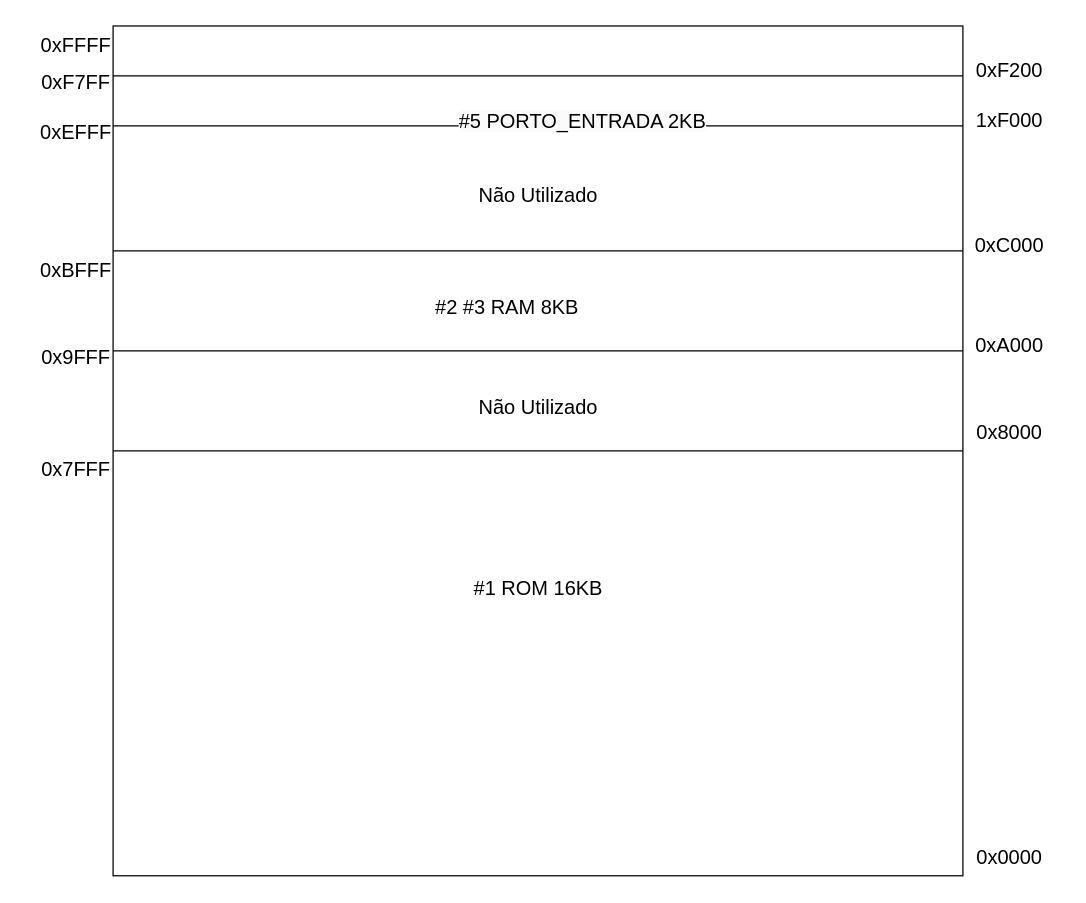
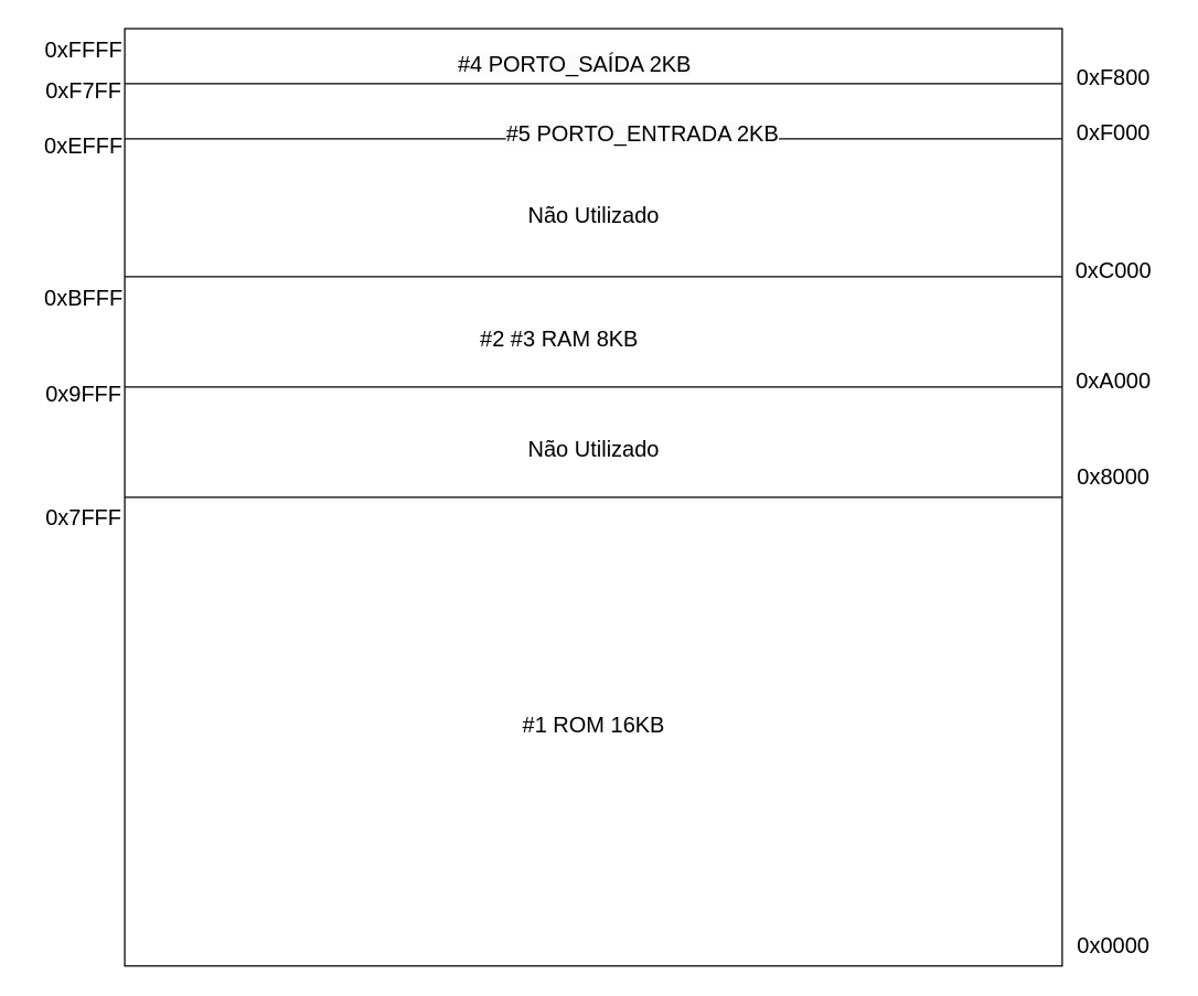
+ <mxCell id="17" value="&lt;span style=&quot;color: rgb(0, 0, 0); font-family: Helvetica; font-size: 16px; font-style: normal; font-variant-ligatures: normal; font-variant-caps: normal; font-weight: 400; letter-spacing: normal; orphans: 2; text-align: center; text-indent: 0px; text-transform: none; widows: 2; word-spacing: 0px; -webkit-text-stroke-width: 0px; background-color: rgb(251, 251, 251); text-decoration-thickness: initial; text-decoration-style: initial; text-decoration-color: initial; float: none; display: inline !important;&quot;&gt;#4 PORTO_SAÍDA 2KB&lt;/span&gt;" style="text;whiteSpace=wrap;html=1;fontSize=16;fontFamily=Helvetica;fontColor=default;" vertex="1" parent="1"><mxGeometry x="330" y="30" width="200" height="40" as="geometry" /></mxCell>
- <mxCell id="21" value="0xF200" style="text;html=1;align=center;verticalAlign=middle;resizable=0;points=[];autosize=1;strokeColor=none;fillColor=none;fontSize=16;" vertex="1" parent="1"><mxGeometry x="767" y="40" width="80" height="30" as="geometry" /></mxCell>
+ <mxCell id="21" value="0xF800" style="text;html=1;align=center;verticalAlign=middle;resizable=0;points=[];autosize=1;strokeColor=none;fillColor=none;fontSize=16;" vertex="1" parent="1"><mxGeometry x="767" y="40" width="80" height="30" as="geometry" /></mxCell>
- <mxCell id="20" value="1xF000" style="text;html=1;align=center;verticalAlign=middle;resizable=0;points=[];autosize=1;strokeColor=none;fillColor=none;fontSize=16;" vertex="1" parent="1"><mxGeometry x="767" y="80" width="80" height="30" as="geometry" /></mxCell>
+ <mxCell id="20" value="0xF000" style="text;html=1;align=center;verticalAlign=middle;resizable=0;points=[];autosize=1;strokeColor=none;fillColor=none;fontSize=16;" vertex="1" parent="1"><mxGeometry x="767" y="80" width="80" height="30" as="geometry" /></mxCell>
- <mxCell id="8" value="#1 ROM 16KB" style="text;html=1;align=center;verticalAlign=middle;resizable=0;points=[];autosize=1;strokeColor=none;fillColor=none;fontSize=16;" vertex="1" parent="1"><mxGeometry x="365" y="455" width="130" height="30" as="geometry" /></mxCell>
+ <mxCell id="8" value="#1 ROM 16KB" style="text;html=1;align=center;verticalAlign=middle;resizable=0;points=[];autosize=1;strokeColor=none;fillColor=none;fontSize=16;" vertex="1" parent="1"><mxGeometry x="365" y="510" width="130" height="30" as="geometry" /></mxCell>
